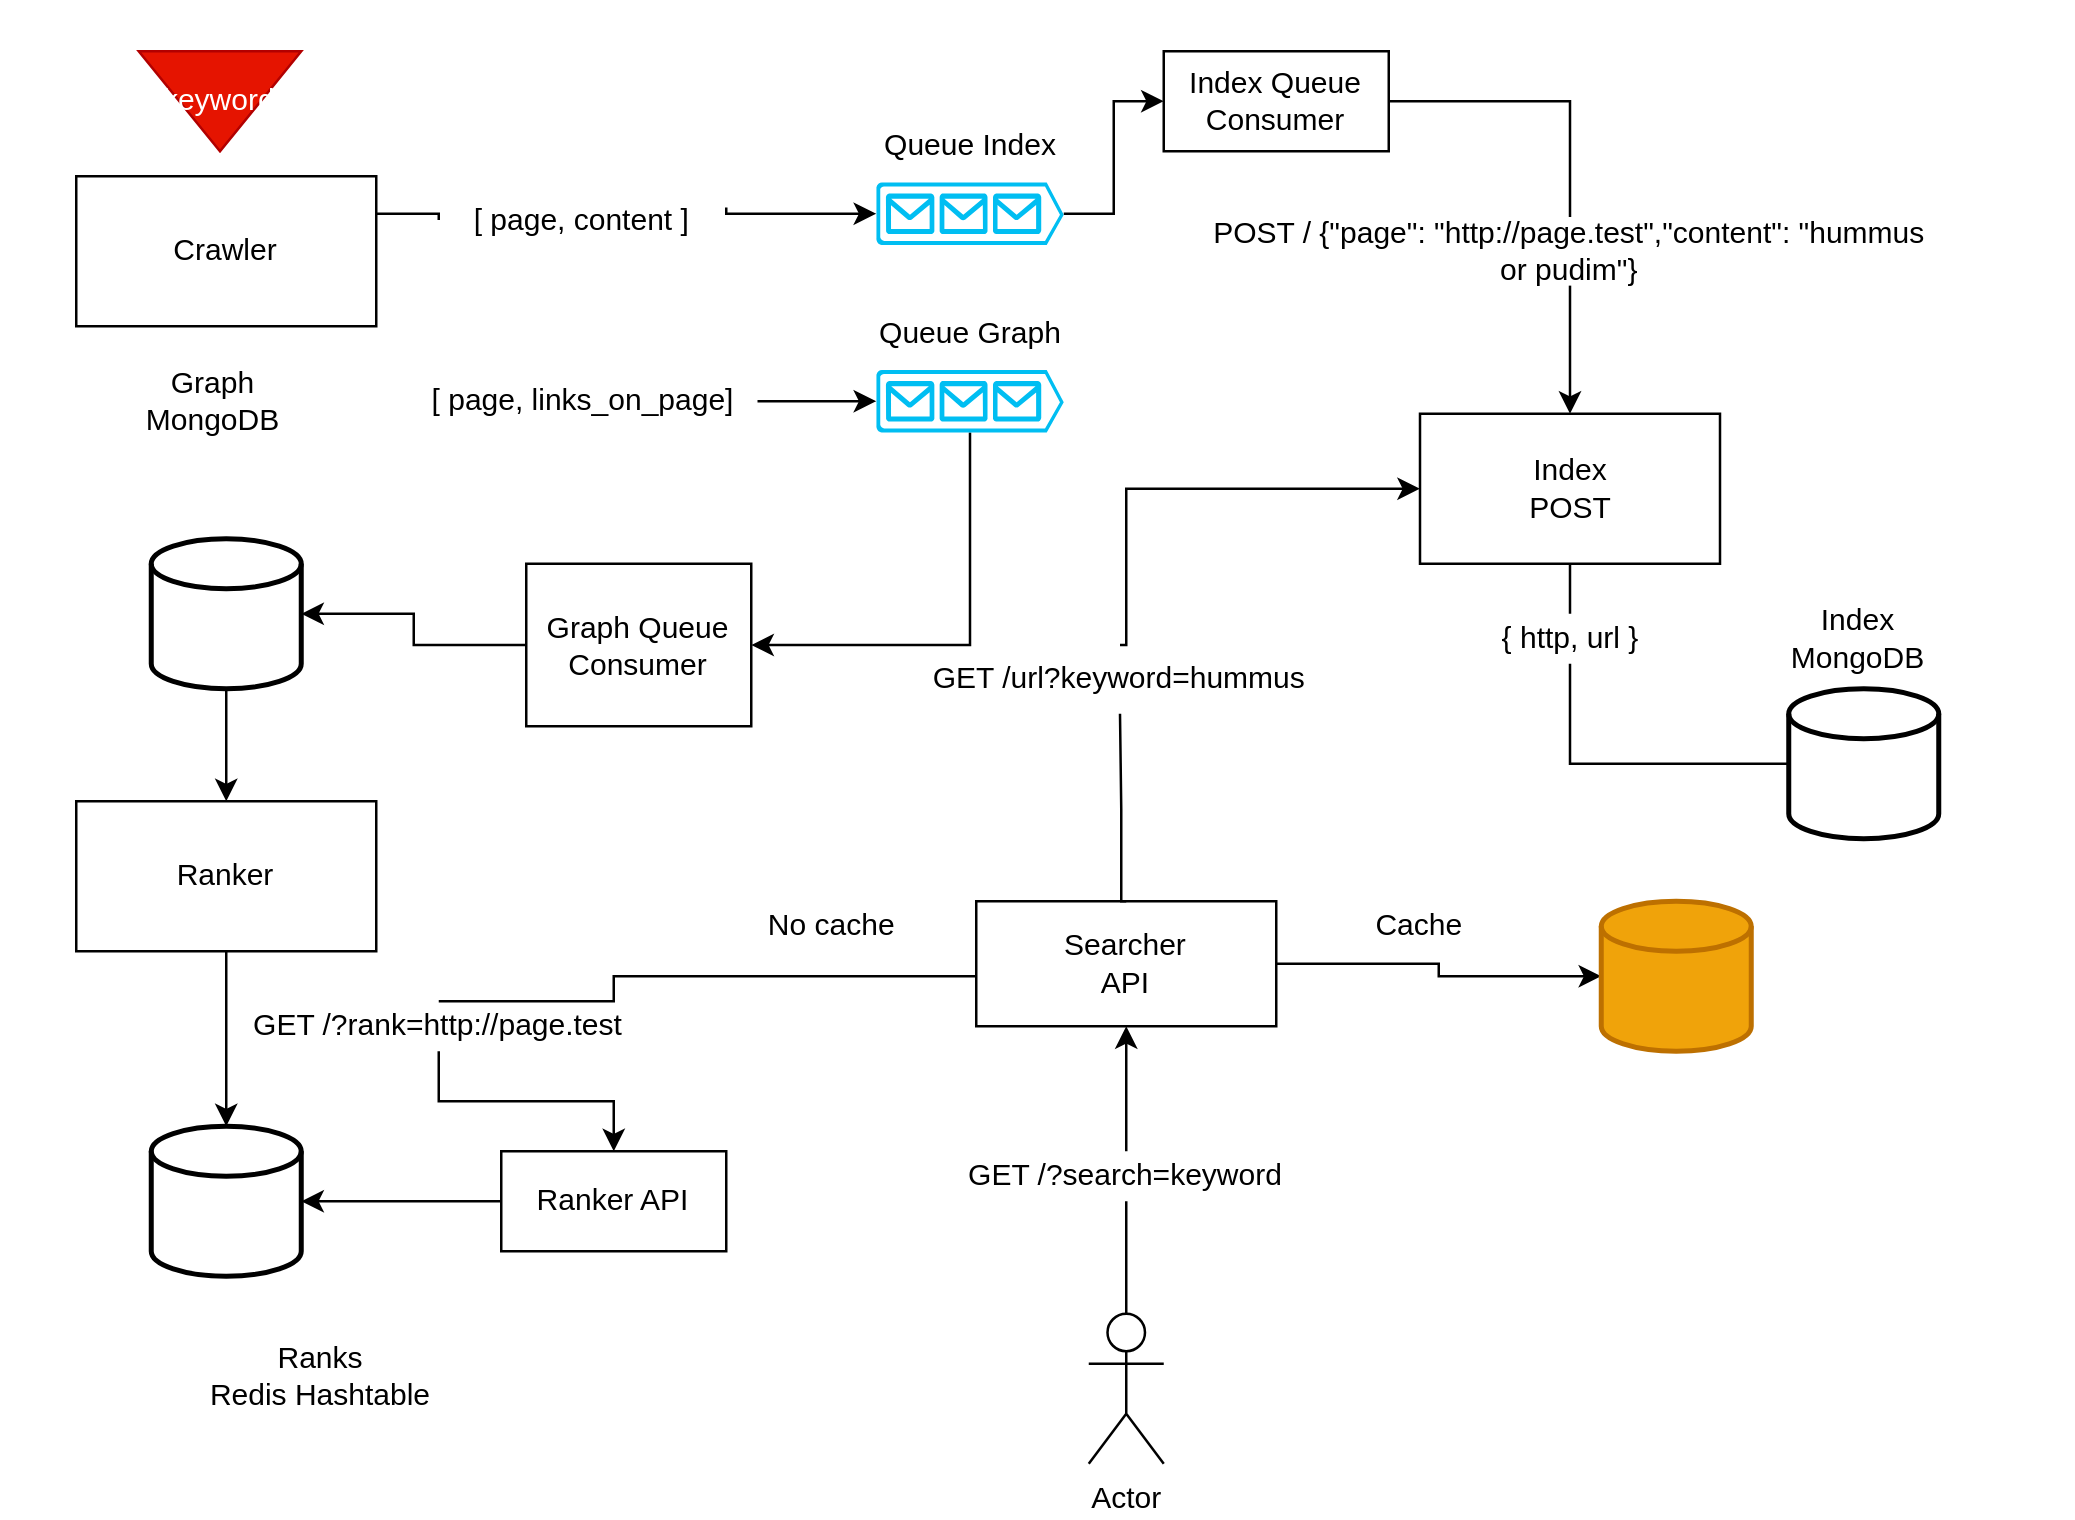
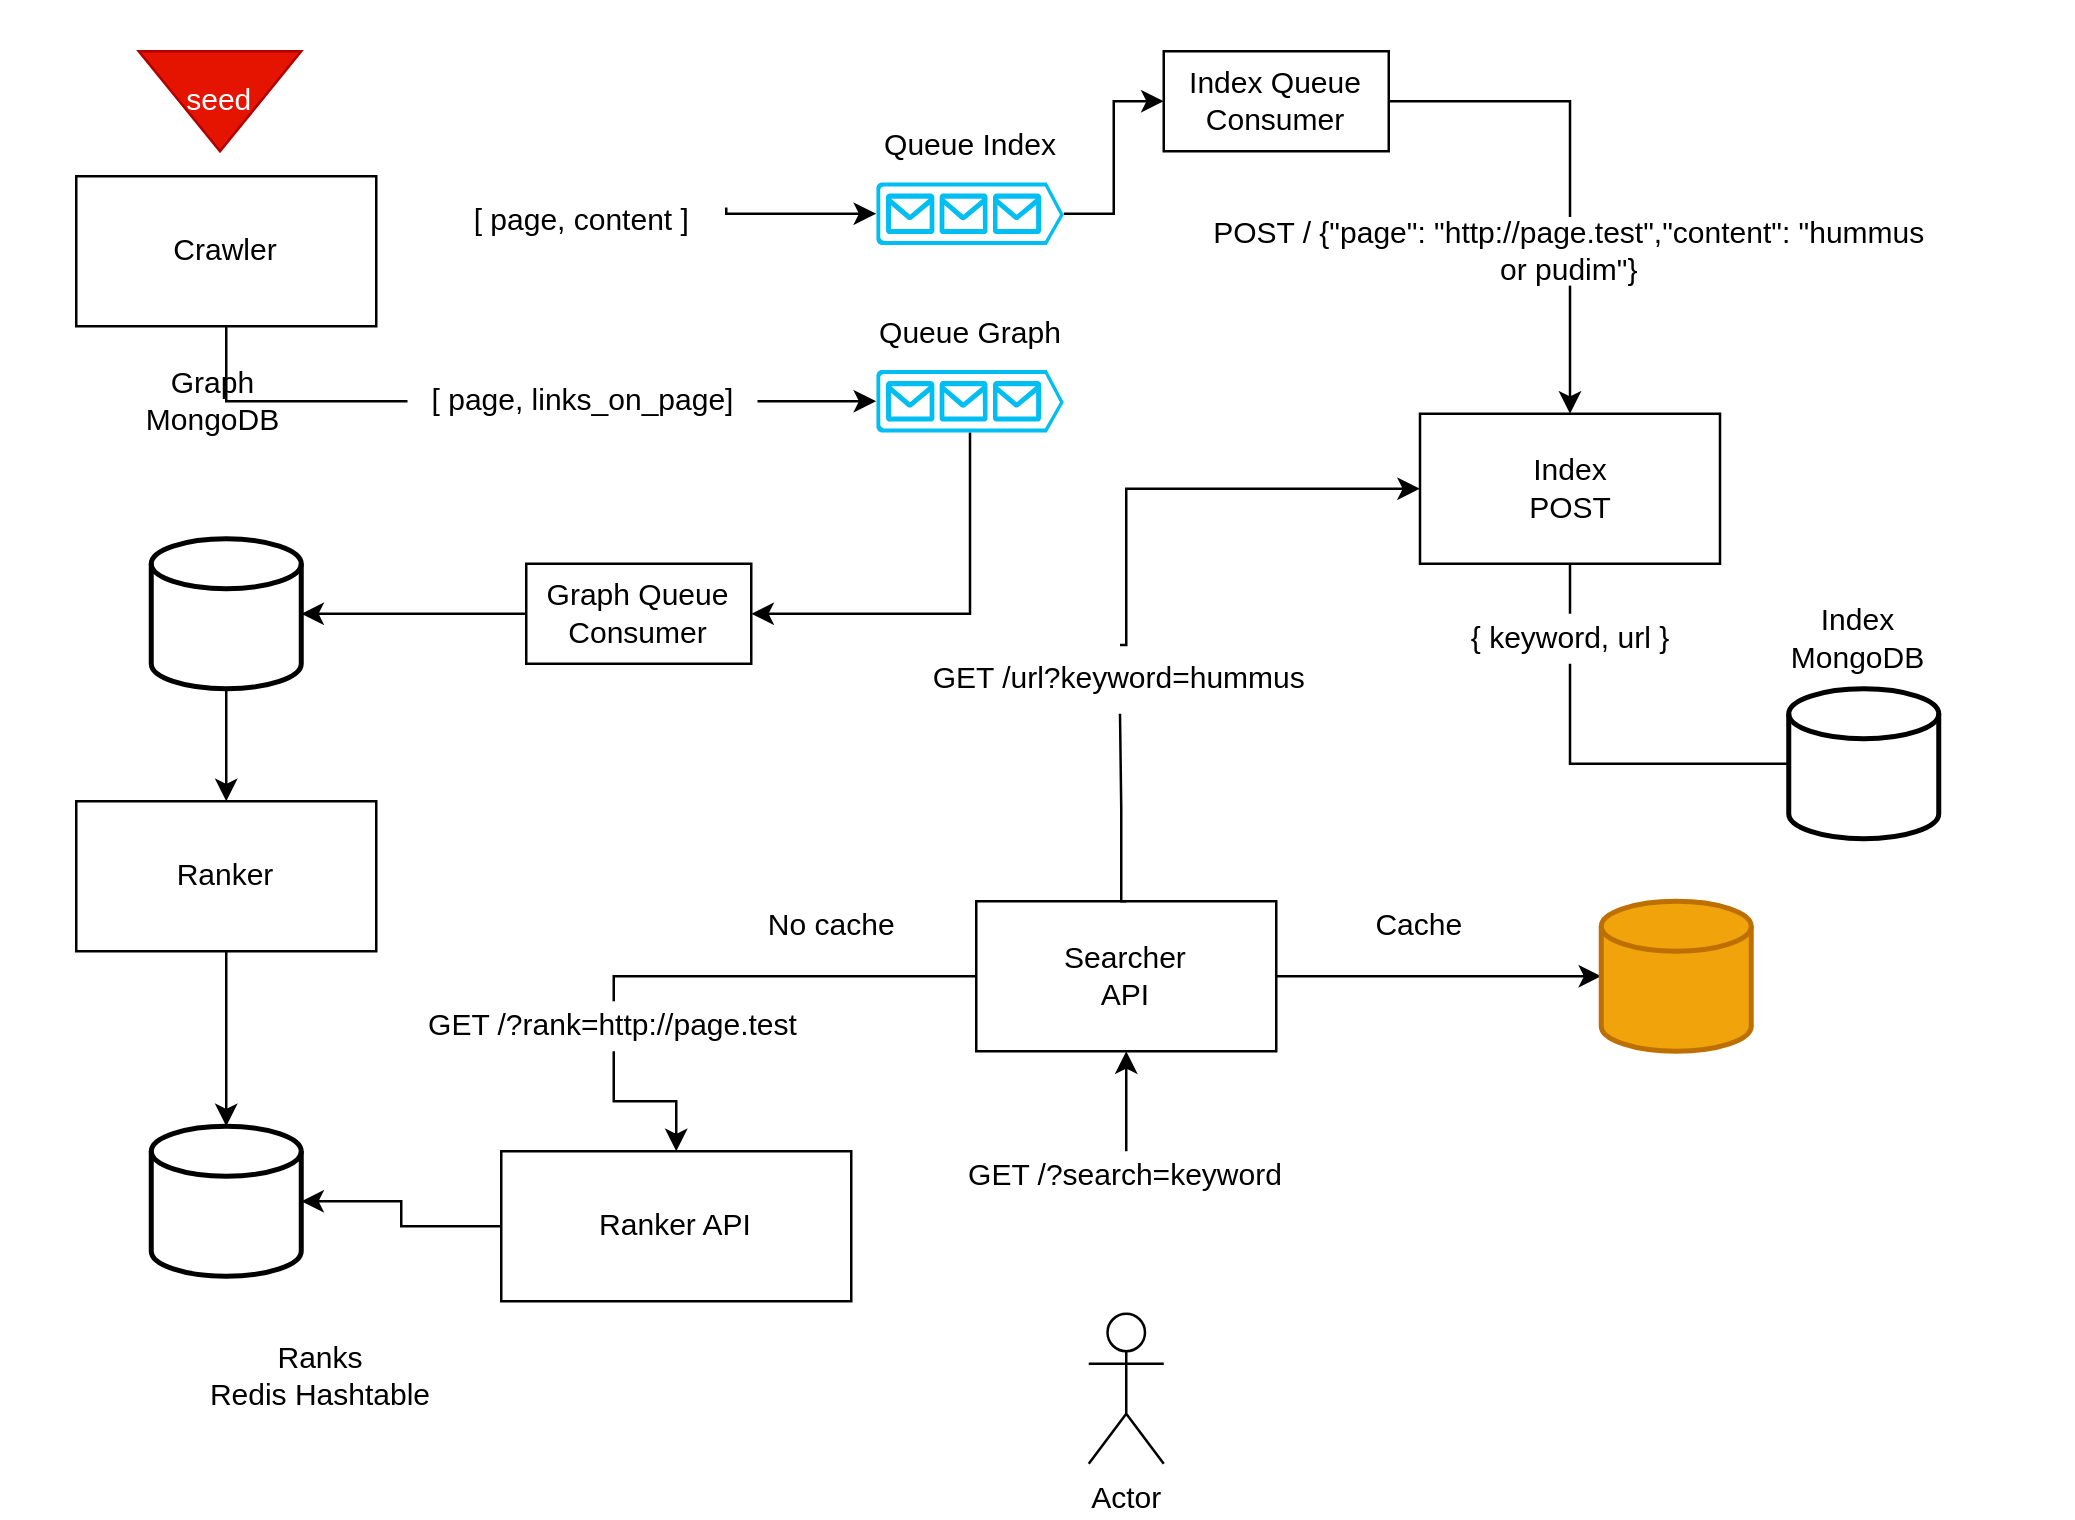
- <mxCell id="20" value="keyword" style="triangle;whiteSpace=wrap;html=1;direction=south;fillColor=#e51400;strokeColor=#B20000;fontColor=#ffffff;" parent="1" vertex="1"><mxGeometry x="55" y="20" width="65" height="40" as="geometry" /></mxCell>
+ <mxCell id="20" value="seed" style="triangle;whiteSpace=wrap;html=1;direction=south;fillColor=#e51400;strokeColor=#B20000;fontColor=#ffffff;" parent="1" vertex="1"><mxGeometry x="55" y="20" width="65" height="40" as="geometry" /></mxCell>
- <mxCell id="40" value="" style="edgeStyle=orthogonalEdgeStyle;rounded=0;orthogonalLoop=1;jettySize=auto;html=1;exitX=1;exitY=0.25;exitDx=0;exitDy=0;entryX=0;entryY=0.5;entryDx=0;entryDy=0;entryPerimeter=0;endArrow=none;" parent="1" source="3" target="39" edge="1"><mxGeometry relative="1" as="geometry"><Array as="points" /><mxPoint x="150" y="85" as="sourcePoint" /><mxPoint x="350" y="40" as="targetPoint" /></mxGeometry></mxCell>
+ <mxCell id="38" value="" style="edgeStyle=orthogonalEdgeStyle;rounded=0;orthogonalLoop=1;jettySize=auto;html=1;exitX=0.5;exitY=1;exitDx=0;exitDy=0;entryX=0;entryY=0.5;entryDx=0;entryDy=0;entryPerimeter=0;endArrow=none;" parent="1" source="3" target="37" edge="1"><mxGeometry relative="1" as="geometry"><Array as="points" /><mxPoint x="162.5" y="115" as="sourcePoint" /><mxPoint x="350" y="157.5" as="targetPoint" /></mxGeometry></mxCell>
- <mxCell id="49" value="{ http, url }" style="text;html=1;strokeColor=none;fillColor=none;align=center;verticalAlign=middle;whiteSpace=wrap;rounded=0;" parent="1" vertex="1"><mxGeometry x="577.5" y="245" width="100" height="20" as="geometry" /></mxCell>
+ <mxCell id="49" value="{ keyword, url }" style="text;html=1;strokeColor=none;fillColor=none;align=center;verticalAlign=middle;whiteSpace=wrap;rounded=0;" parent="1" vertex="1"><mxGeometry x="577.5" y="245" width="100" height="20" as="geometry" /></mxCell>
- <mxCell id="27" value="Graph Queue Consumer" style="rounded=0;whiteSpace=wrap;html=1;" parent="1" vertex="1"><mxGeometry x="210" y="225" width="90" height="65" as="geometry" /></mxCell>
+ <mxCell id="27" value="Graph Queue Consumer" style="rounded=0;whiteSpace=wrap;html=1;" parent="1" vertex="1"><mxGeometry x="210" y="225" width="90" height="40" as="geometry" /></mxCell>
- <mxCell id="19" value="Searcher&lt;br&gt;API" style="rounded=0;whiteSpace=wrap;html=1;" parent="1" vertex="1"><mxGeometry x="390" y="360" width="120" height="50" as="geometry" /></mxCell>
+ <mxCell id="19" value="Searcher&lt;br&gt;API" style="rounded=0;whiteSpace=wrap;html=1;" parent="1" vertex="1"><mxGeometry x="390" y="360" width="120" height="60" as="geometry" /></mxCell>
- <mxCell id="45" value="GET /?rank=http://page.test" style="text;html=1;strokeColor=none;fillColor=none;align=center;verticalAlign=middle;whiteSpace=wrap;rounded=0;" vertex="1" parent="1"><mxGeometry x="100" y="400" width="150" height="20" as="geometry" /></mxCell>
+ <mxCell id="45" value="GET /?rank=http://page.test" style="text;html=1;strokeColor=none;fillColor=none;align=center;verticalAlign=middle;whiteSpace=wrap;rounded=0;" vertex="1" parent="1"><mxGeometry x="170" y="400" width="150" height="20" as="geometry" /></mxCell>
- <mxCell id="42" value="Ranker API" style="rounded=0;whiteSpace=wrap;html=1;" vertex="1" parent="1"><mxGeometry x="200" y="460" width="90" height="40" as="geometry" /></mxCell>
+ <mxCell id="42" value="Ranker API" style="rounded=0;whiteSpace=wrap;html=1;" vertex="1" parent="1"><mxGeometry x="200" y="460" width="140" height="60" as="geometry" /></mxCell>
- <mxCell id="33" value="" style="edgeStyle=orthogonalEdgeStyle;rounded=0;orthogonalLoop=1;jettySize=auto;html=1;endArrow=none;" parent="1" source="22" target="32" edge="1"><mxGeometry relative="1" as="geometry"><mxPoint x="450" y="620" as="sourcePoint" /><mxPoint x="450" y="500" as="targetPoint" /></mxGeometry></mxCell>
